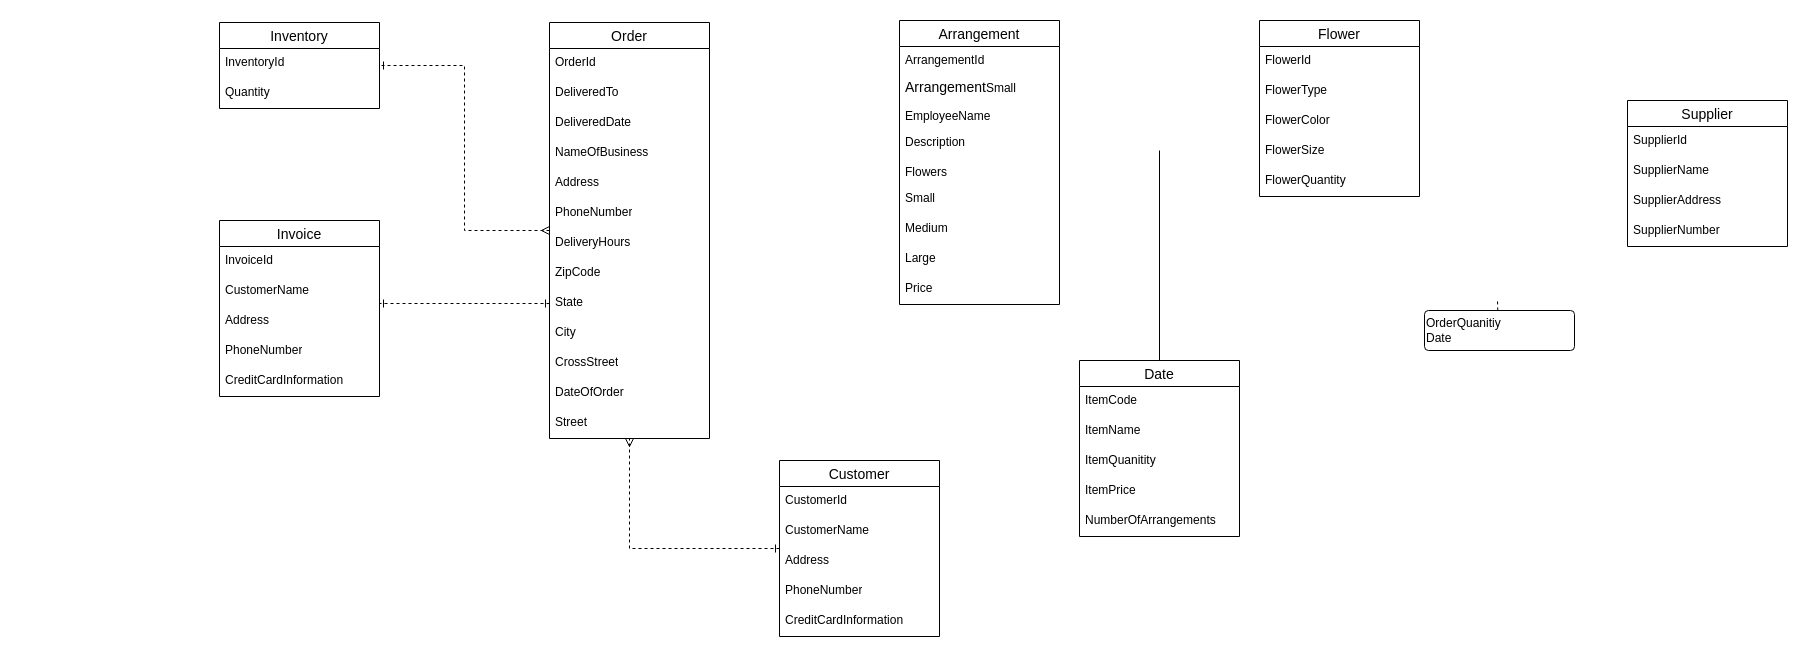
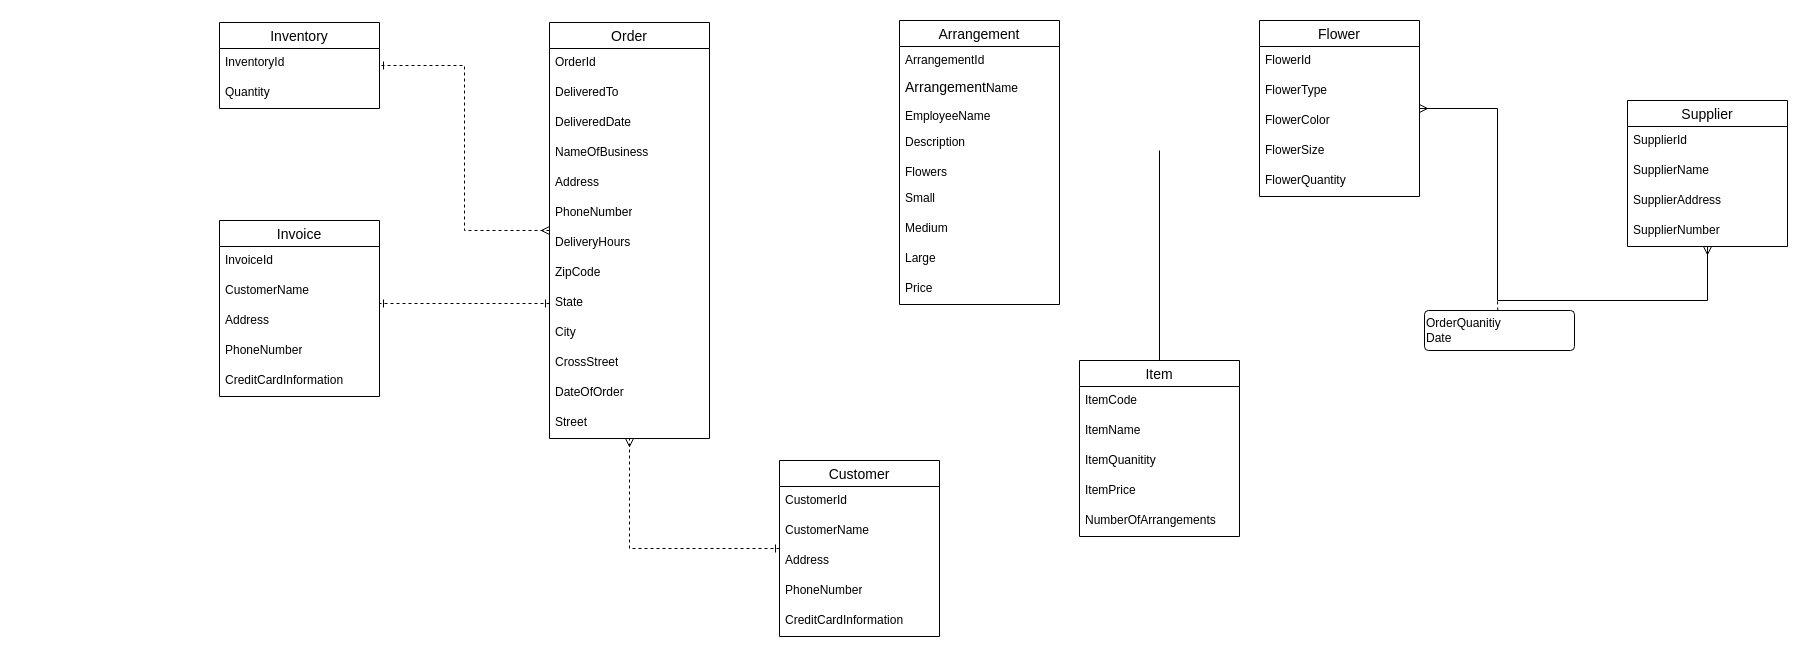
- <mxCell id="26" value="&lt;span style=&quot;font-size: 14px; text-align: center; text-wrap-mode: nowrap;&quot;&gt;Arrangement&lt;/span&gt;Small" style="text;strokeColor=none;fillColor=none;spacingLeft=4;spacingRight=4;overflow=hidden;rotatable=0;points=[[0,0.5],[1,0.5]];portConstraint=eastwest;fontSize=12;whiteSpace=wrap;html=1;" parent="24" vertex="1"><mxGeometry y="52" width="160" height="30" as="geometry" /></mxCell>
+ <mxCell id="26" value="&lt;span style=&quot;font-size: 14px; text-align: center; text-wrap-mode: nowrap;&quot;&gt;Arrangement&lt;/span&gt;Name" style="text;strokeColor=none;fillColor=none;spacingLeft=4;spacingRight=4;overflow=hidden;rotatable=0;points=[[0,0.5],[1,0.5]];portConstraint=eastwest;fontSize=12;whiteSpace=wrap;html=1;" parent="24" vertex="1"><mxGeometry y="52" width="160" height="30" as="geometry" /></mxCell>
+ <mxCell id="41" style="edgeStyle=orthogonalEdgeStyle;rounded=0;orthogonalLoop=1;jettySize=auto;html=1;endArrow=ERmany;endFill=0;startArrow=ERmany;startFill=0;" parent="1" source="42" target="47" edge="1"><mxGeometry relative="1" as="geometry"><Array as="points"><mxPoint x="1707" y="300" /><mxPoint x="1497" y="300" /><mxPoint x="1497" y="108" /></Array></mxGeometry></mxCell>
- <mxCell id="35" value="Date" style="swimlane;fontStyle=0;childLayout=stackLayout;horizontal=1;startSize=26;horizontalStack=0;resizeParent=1;resizeParentMax=0;resizeLast=0;collapsible=1;marginBottom=0;align=center;fontSize=14;" parent="1" vertex="1"><mxGeometry x="1079" y="360" width="160" height="176" as="geometry" /></mxCell>
+ <mxCell id="35" value="Item" style="swimlane;fontStyle=0;childLayout=stackLayout;horizontal=1;startSize=26;horizontalStack=0;resizeParent=1;resizeParentMax=0;resizeLast=0;collapsible=1;marginBottom=0;align=center;fontSize=14;" parent="1" vertex="1"><mxGeometry x="1079" y="360" width="160" height="176" as="geometry" /></mxCell>
